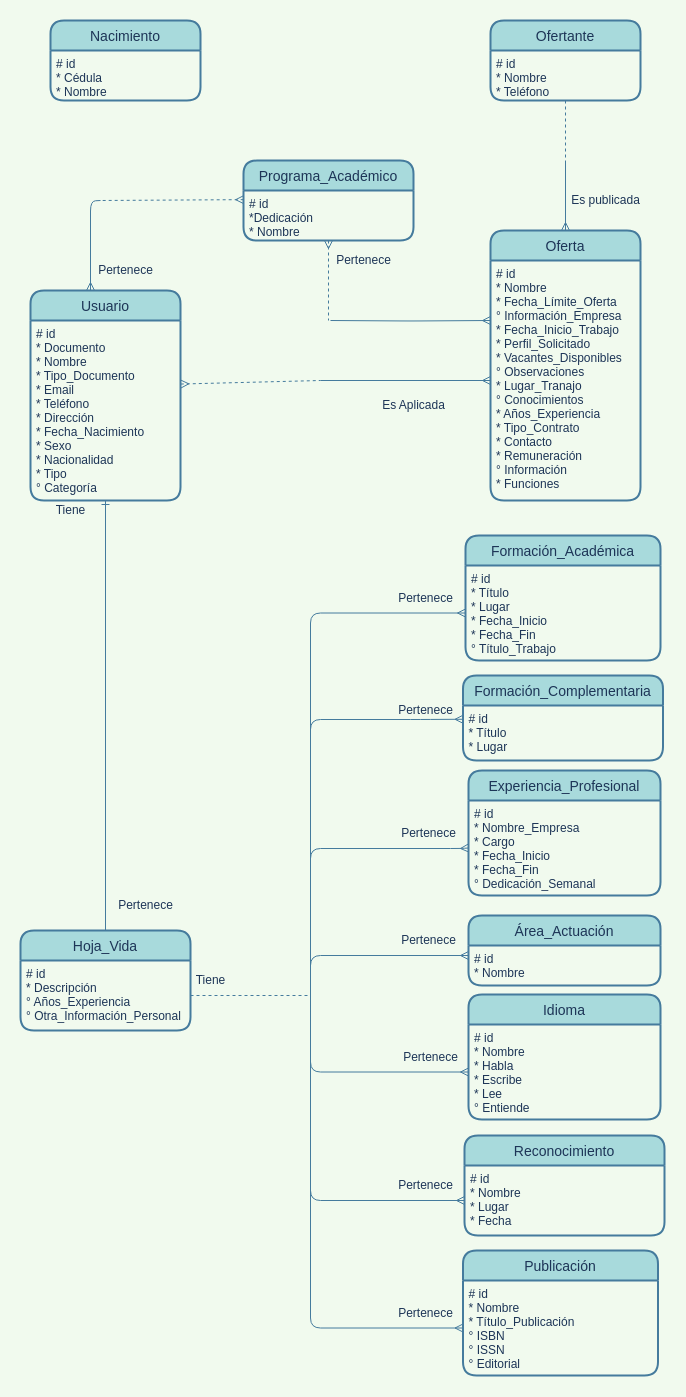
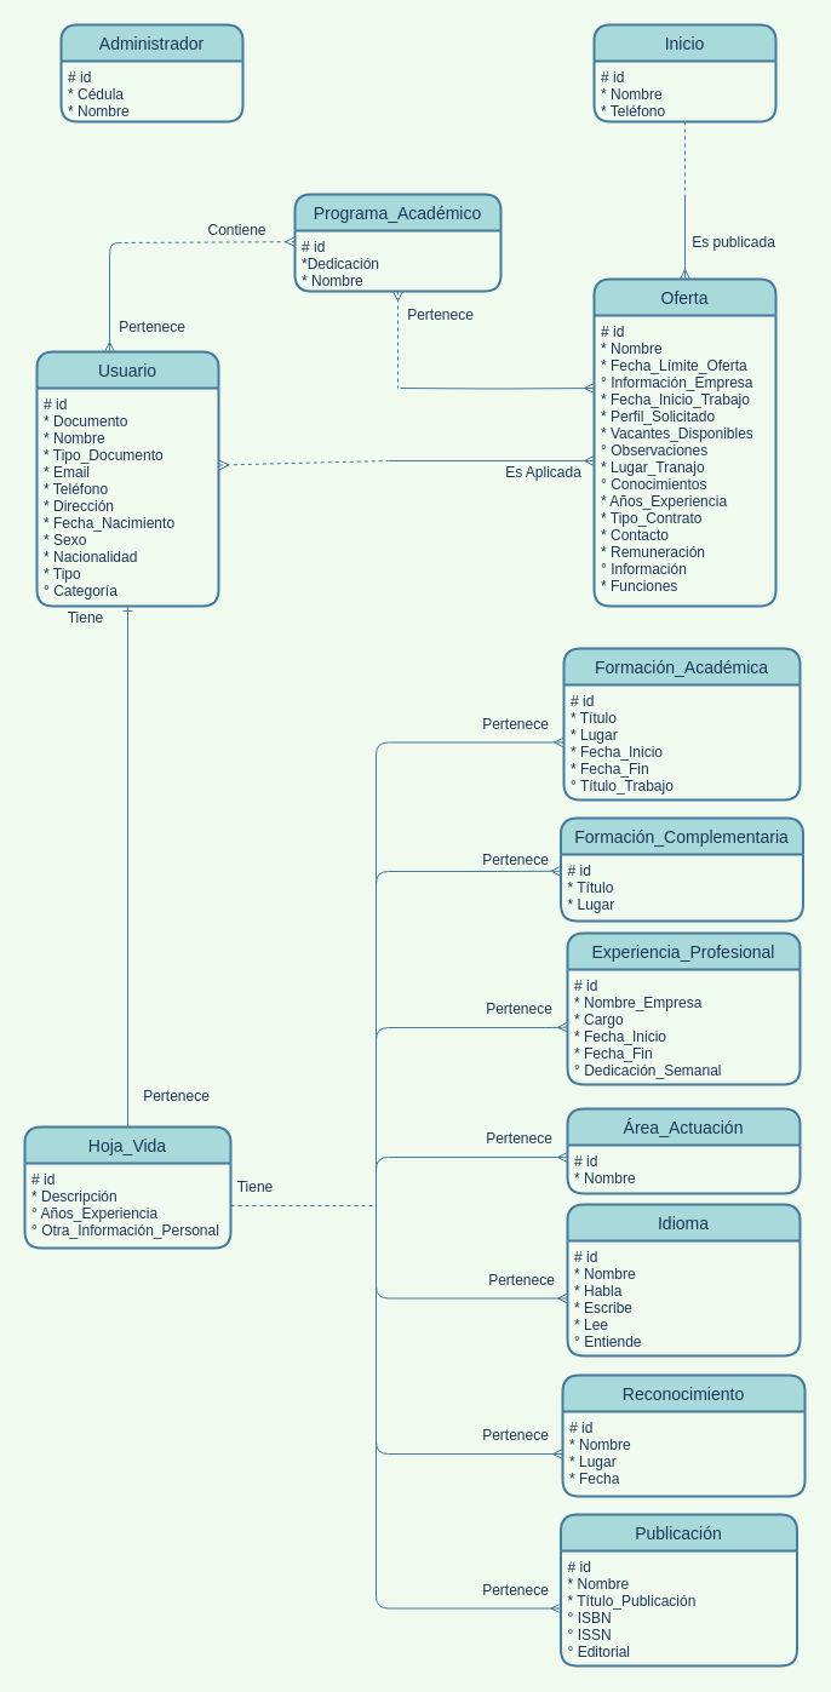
- <mxCell id="2" value="Nacimiento" style="swimlane;childLayout=stackLayout;horizontal=1;startSize=30;horizontalStack=0;rounded=1;fontSize=14;fontStyle=0;strokeWidth=2;resizeParent=0;resizeLast=1;shadow=0;dashed=0;align=center;fillColor=#A8DADC;strokeColor=#457B9D;fontColor=#1D3557;" parent="1" vertex="1"><mxGeometry x="50" y="20" width="150" height="80" as="geometry" /></mxCell>
+ <mxCell id="2" value="Administrador" style="swimlane;childLayout=stackLayout;horizontal=1;startSize=30;horizontalStack=0;rounded=1;fontSize=14;fontStyle=0;strokeWidth=2;resizeParent=0;resizeLast=1;shadow=0;dashed=0;align=center;fillColor=#A8DADC;strokeColor=#457B9D;fontColor=#1D3557;" parent="1" vertex="1"><mxGeometry x="50" y="20" width="150" height="80" as="geometry" /></mxCell>
- <mxCell id="4" value="Ofertante" style="swimlane;childLayout=stackLayout;horizontal=1;startSize=30;horizontalStack=0;rounded=1;fontSize=14;fontStyle=0;strokeWidth=2;resizeParent=0;resizeLast=1;shadow=0;dashed=0;align=center;fillColor=#A8DADC;strokeColor=#457B9D;fontColor=#1D3557;" parent="1" vertex="1"><mxGeometry x="490" y="20" width="150" height="80" as="geometry" /></mxCell>
+ <mxCell id="4" value="Inicio" style="swimlane;childLayout=stackLayout;horizontal=1;startSize=30;horizontalStack=0;rounded=1;fontSize=14;fontStyle=0;strokeWidth=2;resizeParent=0;resizeLast=1;shadow=0;dashed=0;align=center;fillColor=#A8DADC;strokeColor=#457B9D;fontColor=#1D3557;" parent="1" vertex="1"><mxGeometry x="490" y="20" width="150" height="80" as="geometry" /></mxCell>
+ <mxCell id="21" value="Contiene" style="text;html=1;align=center;verticalAlign=middle;resizable=0;points=[];autosize=1;fontColor=#1D3557;" parent="1" vertex="1"><mxGeometry x="160" y="180" width="70" height="20" as="geometry" /></mxCell>
- <mxCell id="15" value="Es Aplicada" style="text;html=1;align=center;verticalAlign=middle;resizable=0;points=[];autosize=1;fontColor=#1D3557;" parent="1" vertex="1"><mxGeometry x="373" y="395" width="80" height="20" as="geometry" /></mxCell>
+ <mxCell id="15" value="Es Aplicada" style="text;html=1;align=center;verticalAlign=middle;resizable=0;points=[];autosize=1;fontColor=#1D3557;" parent="1" vertex="1"><mxGeometry x="408" y="380" width="80" height="20" as="geometry" /></mxCell>
